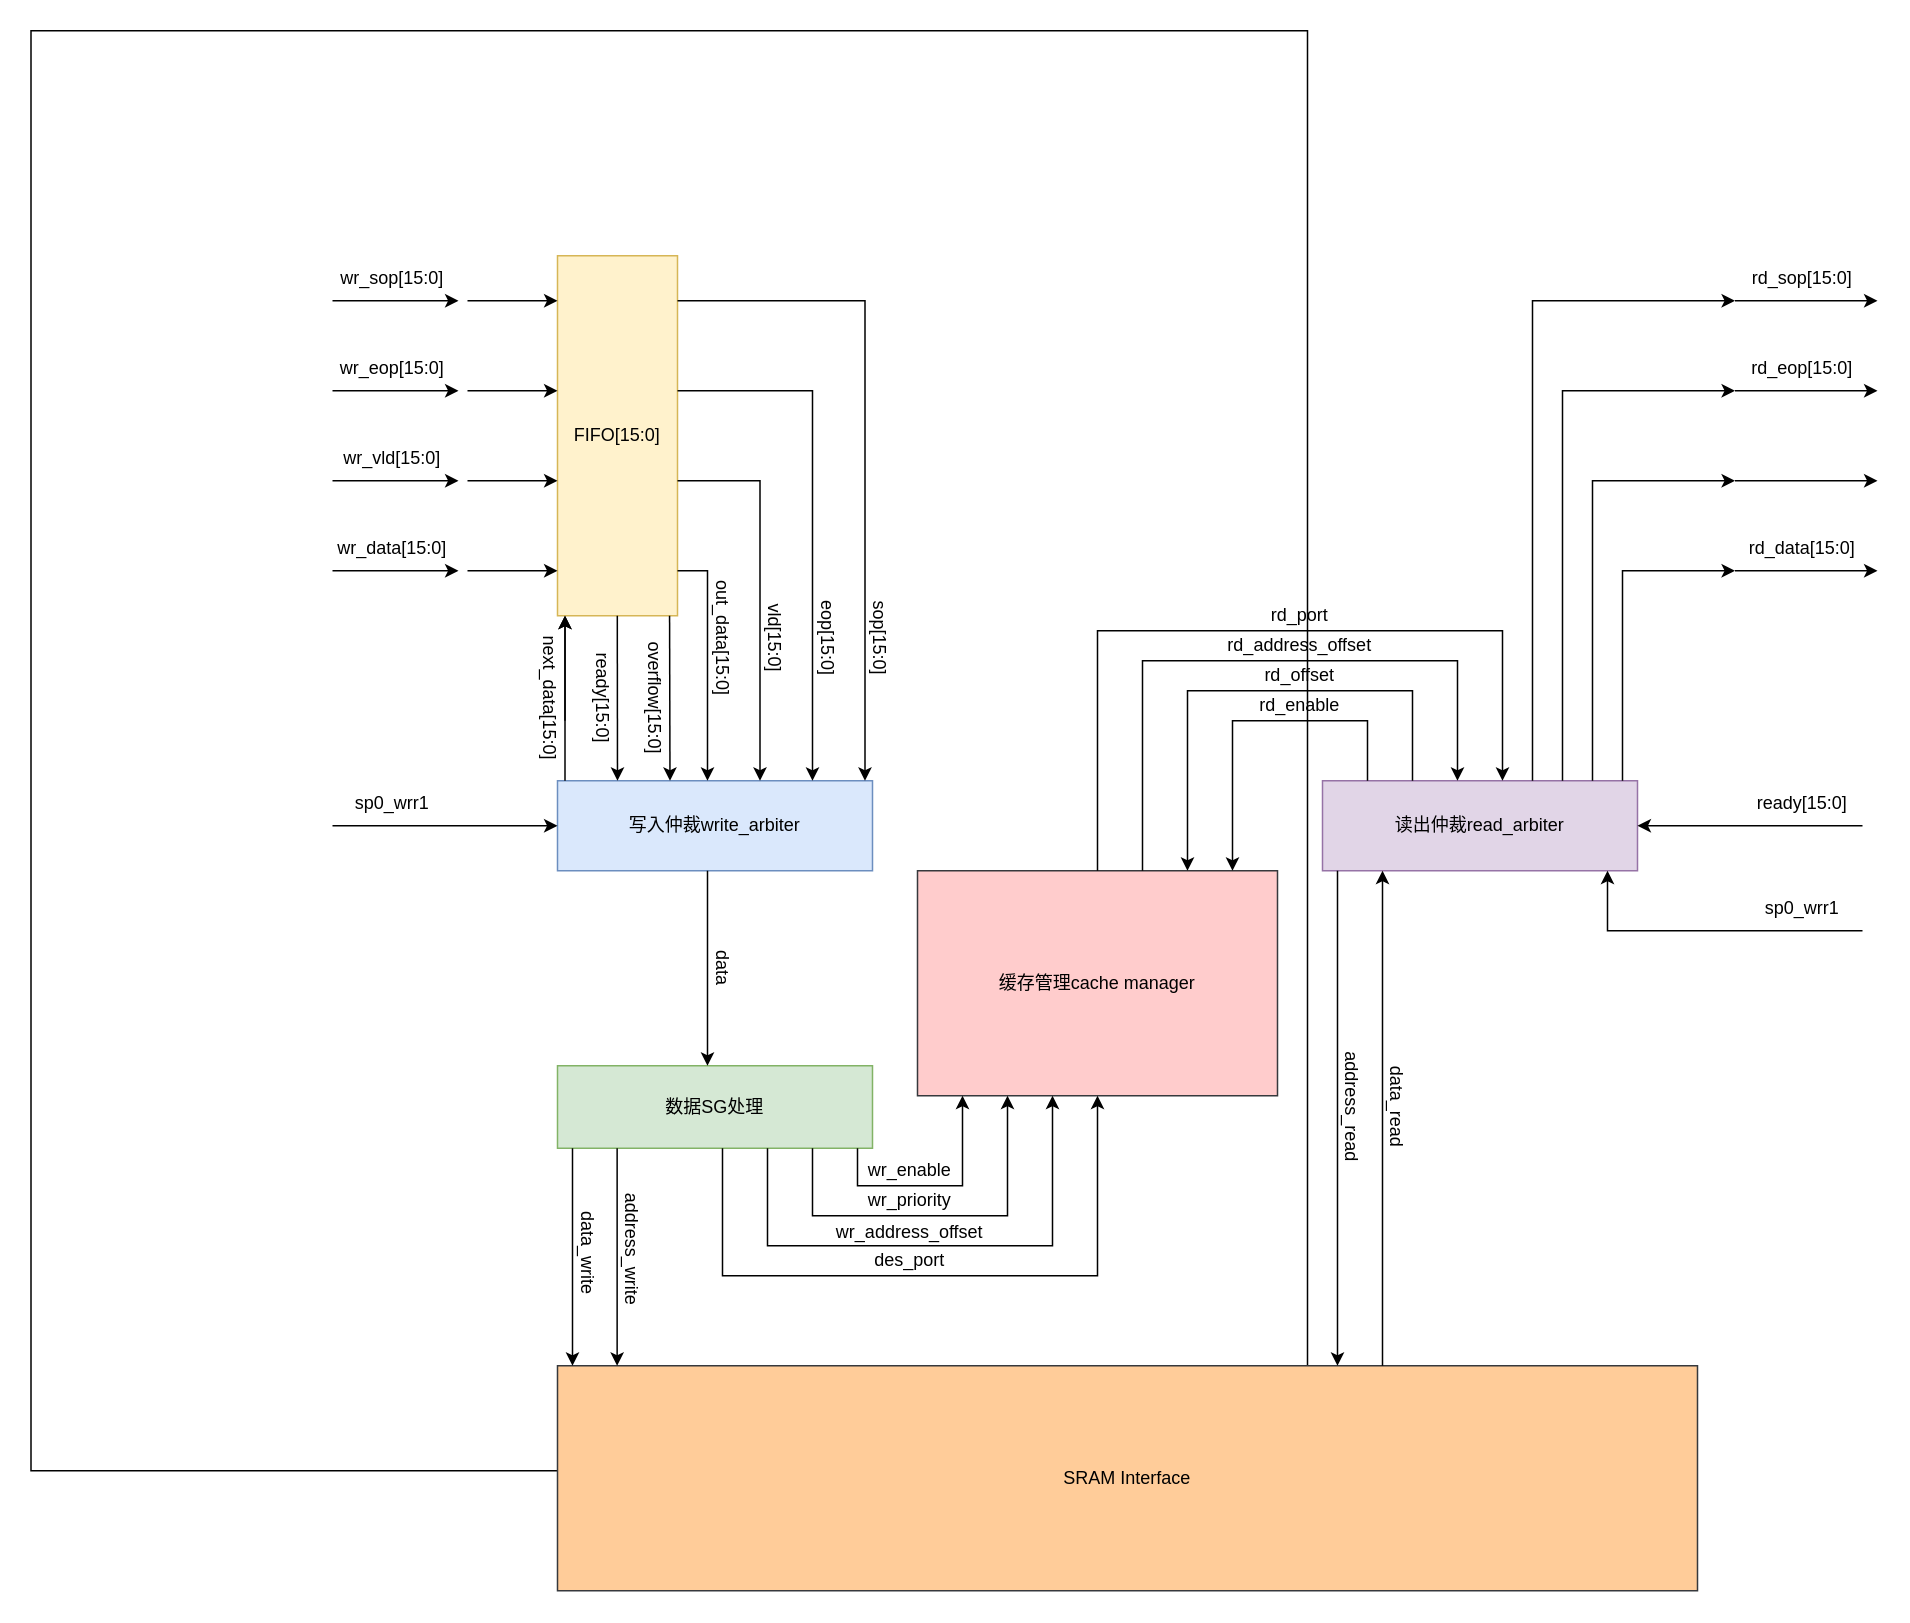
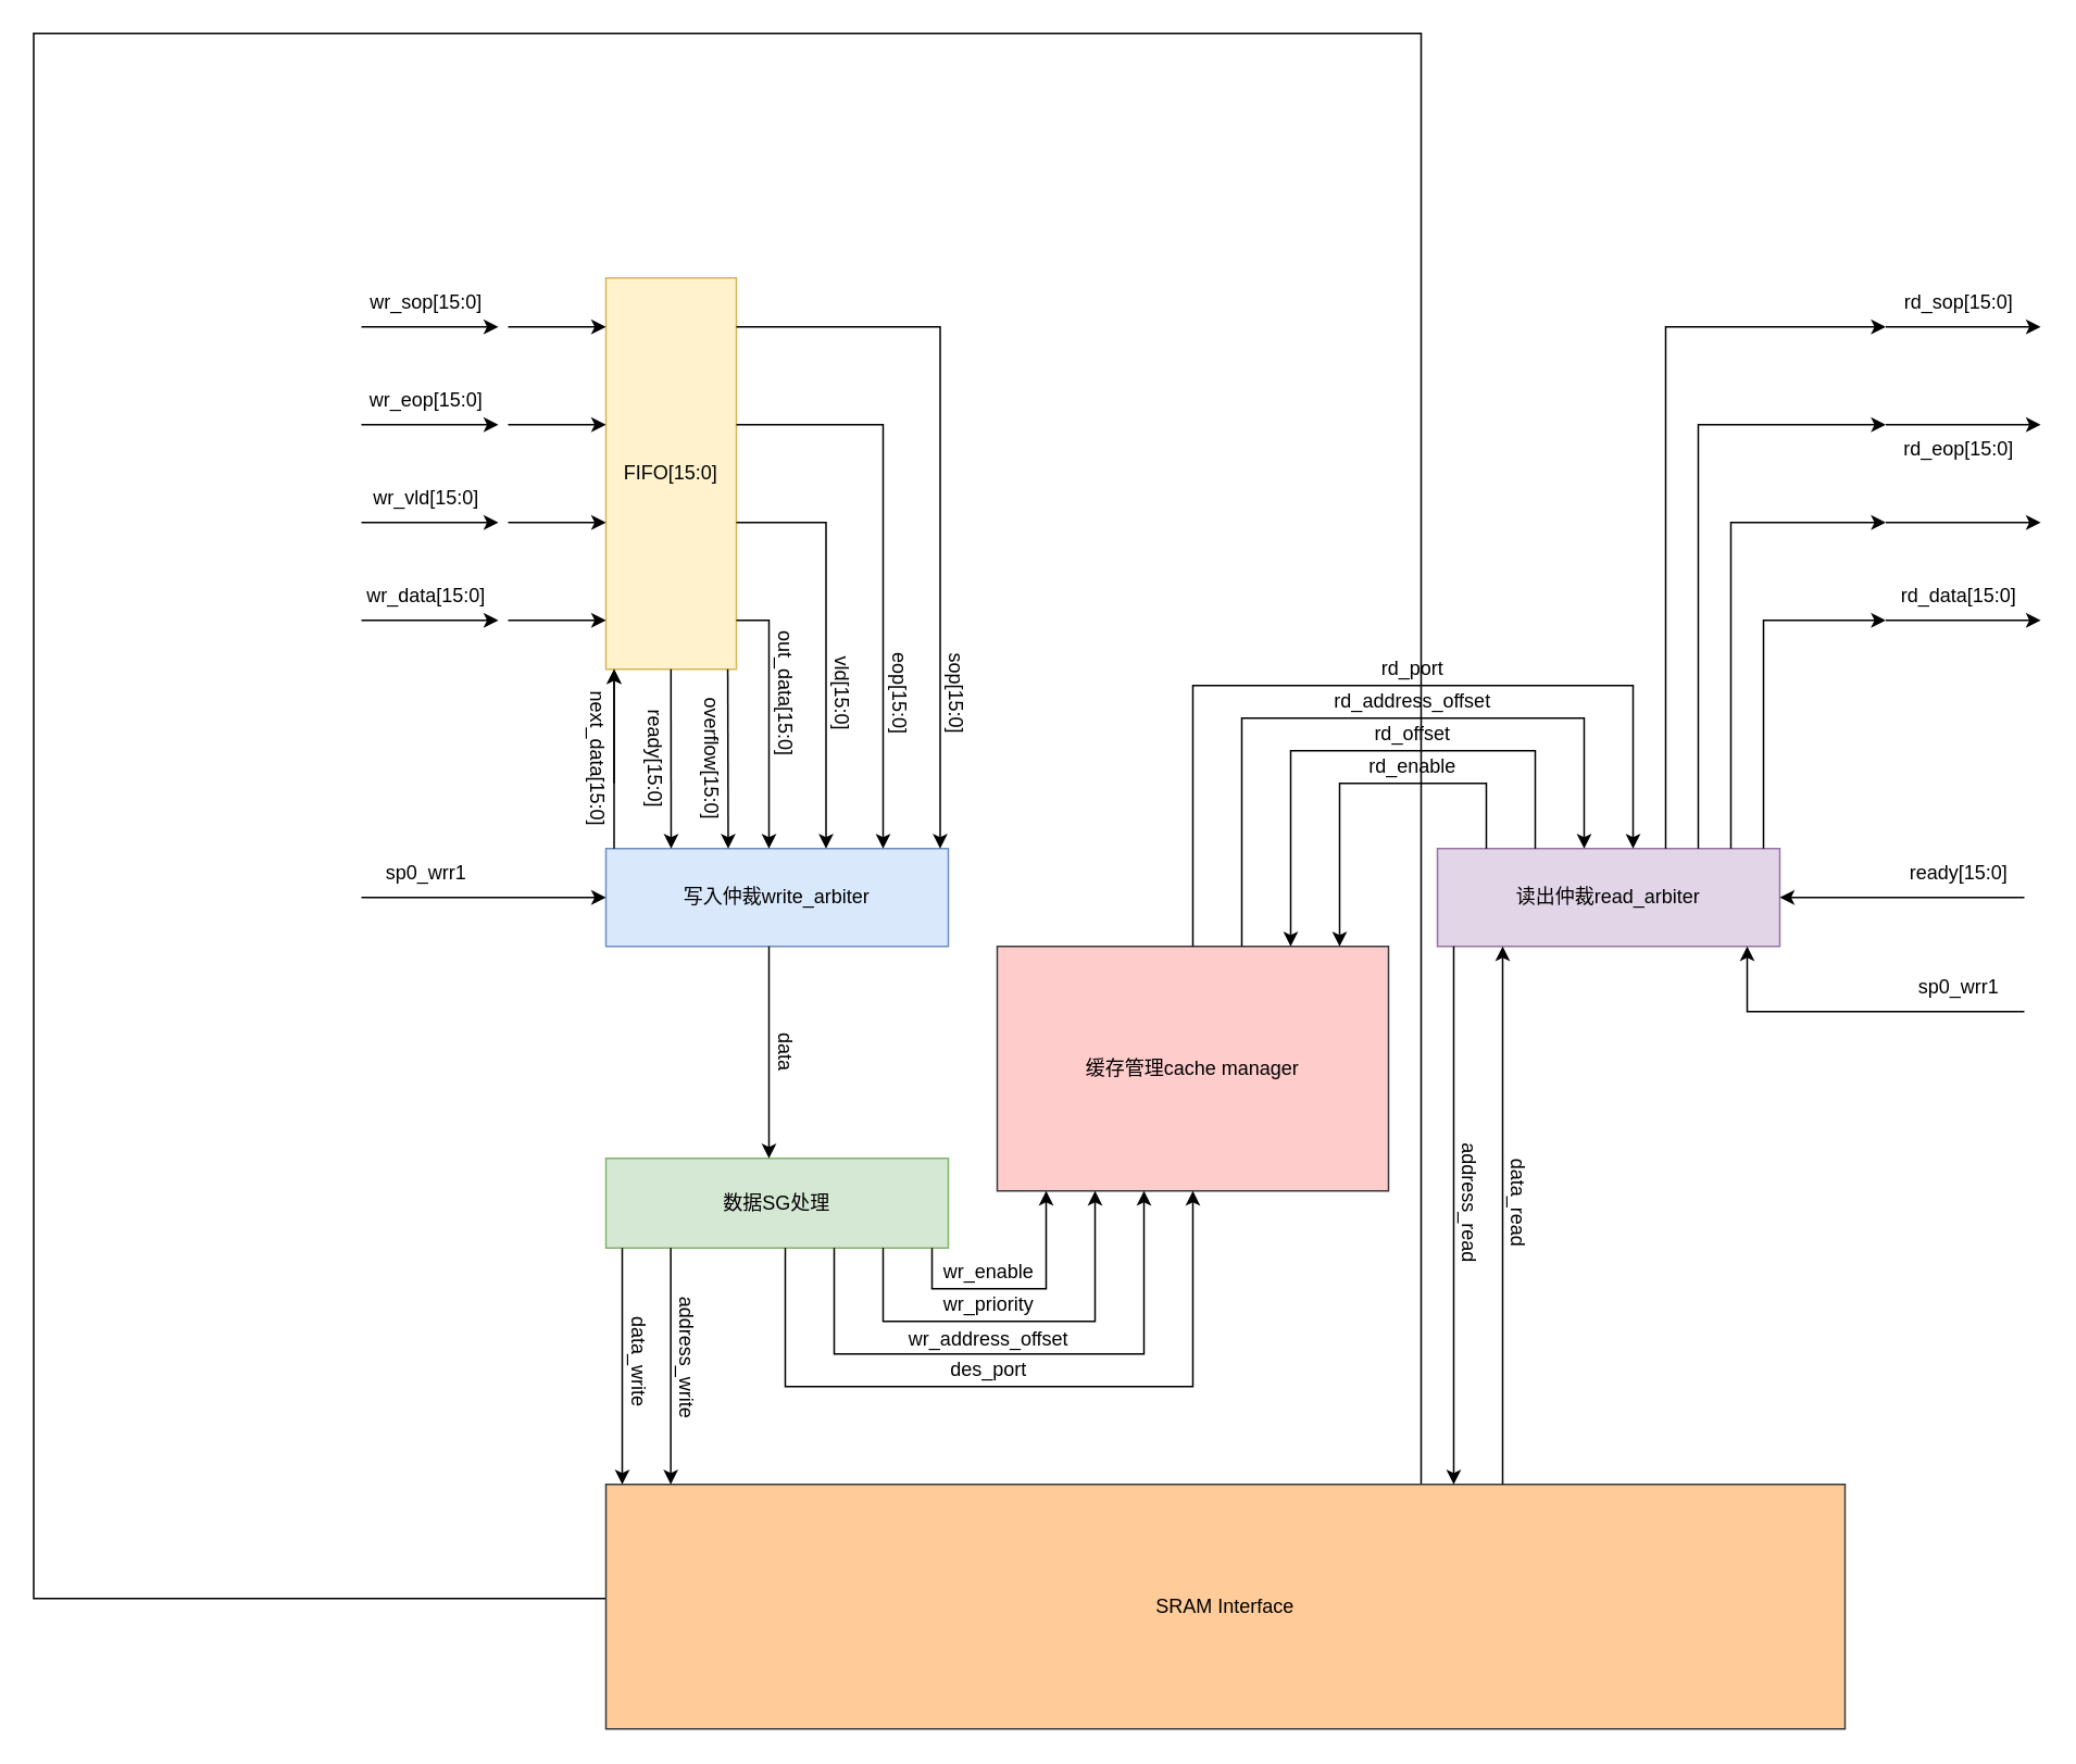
- <mxCell id="75" value="rd_eop[15:0]" style="text;html=1;align=center;verticalAlign=middle;whiteSpace=wrap;rounded=0;" parent="1" vertex="1"><mxGeometry x="1171" y="230" width="60" height="30" as="geometry" /></mxCell>
+ <mxCell id="75" value="rd_eop[15:0]" style="text;html=1;align=center;verticalAlign=middle;whiteSpace=wrap;rounded=0;" parent="1" vertex="1"><mxGeometry x="1171" y="260" width="60" height="30" as="geometry" /></mxCell>
